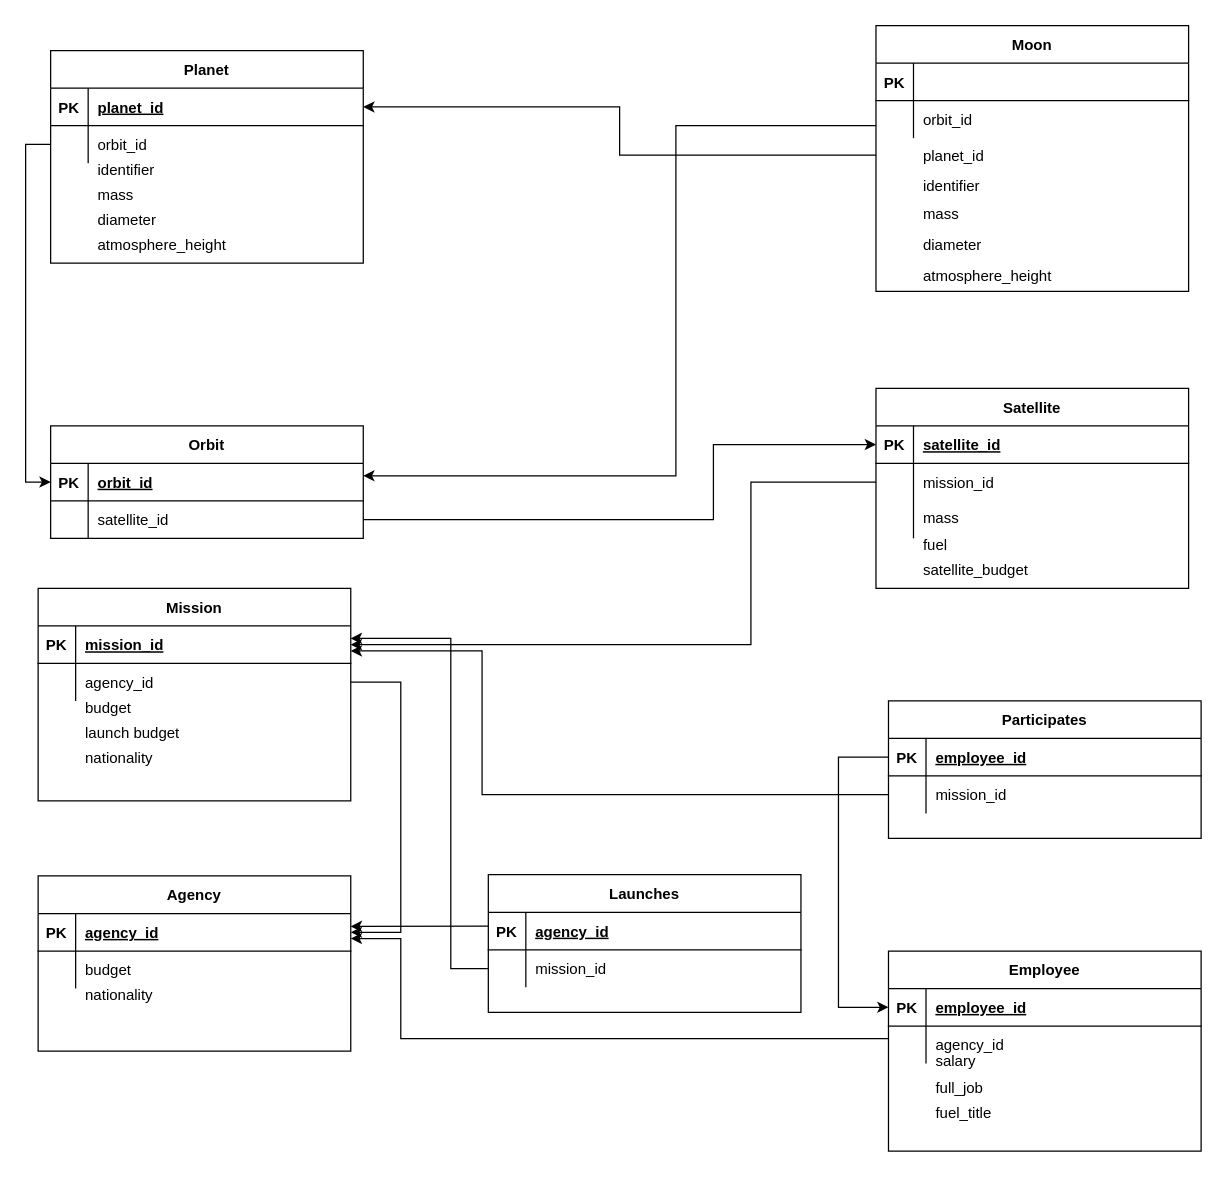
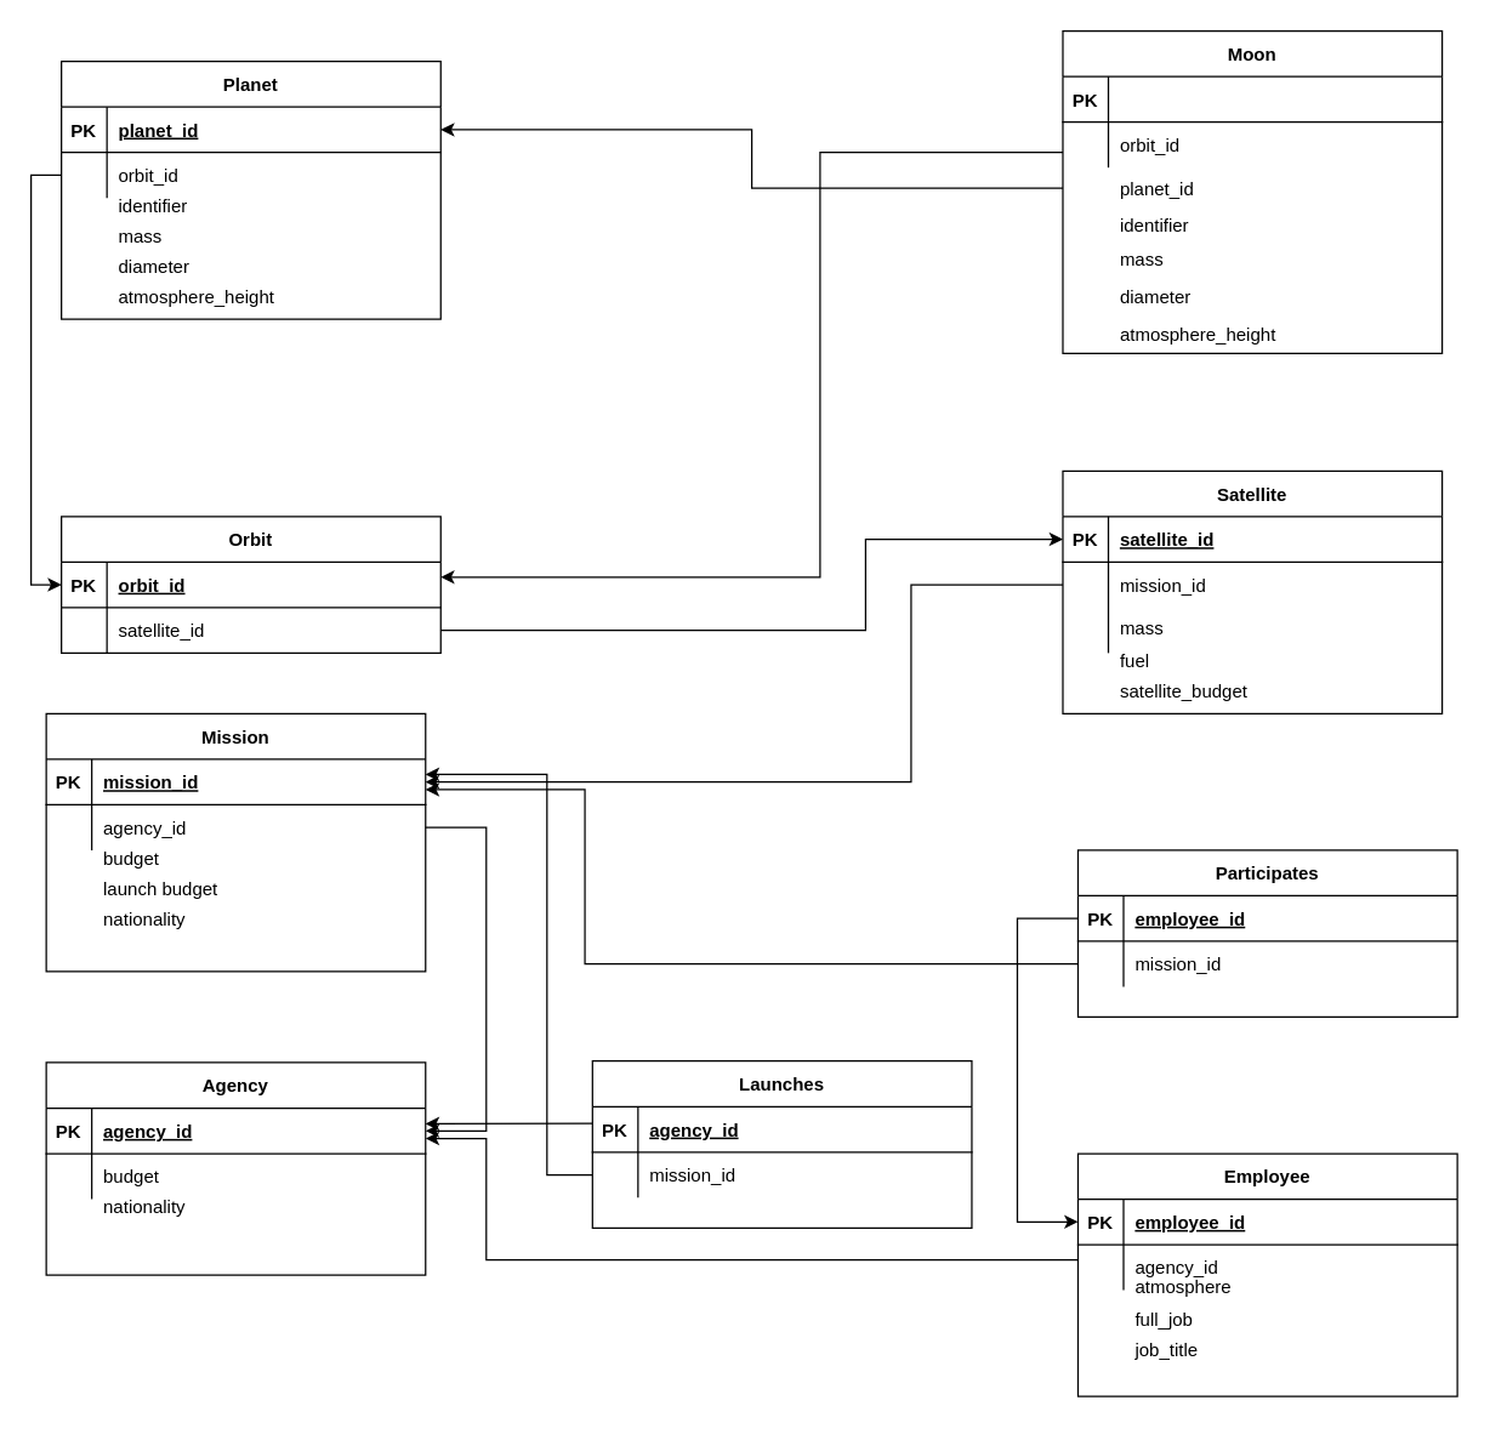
- <mxCell id="92" value="salary" style="shape=partialRectangle;overflow=hidden;connectable=0;fillColor=none;top=0;left=0;bottom=0;right=0;align=left;spacingLeft=6;" parent="90" vertex="1"><mxGeometry x="30" width="220" height="35.556" as="geometry"><mxRectangle width="220" height="30" as="alternateBounds" /></mxGeometry></mxCell>
+ <mxCell id="92" value="atmosphere" style="shape=partialRectangle;overflow=hidden;connectable=0;fillColor=none;top=0;left=0;bottom=0;right=0;align=left;spacingLeft=6;" parent="90" vertex="1"><mxGeometry x="30" width="220" height="35.556" as="geometry"><mxRectangle width="220" height="30" as="alternateBounds" /></mxGeometry></mxCell>
- <mxCell id="89" value="fuel_title" style="shape=partialRectangle;overflow=hidden;connectable=0;fillColor=none;top=0;left=0;bottom=0;right=0;align=left;spacingLeft=6;" parent="87" vertex="1"><mxGeometry x="30" width="220" height="35.556" as="geometry"><mxRectangle width="220" height="30" as="alternateBounds" /></mxGeometry></mxCell>
+ <mxCell id="89" value="job_title" style="shape=partialRectangle;overflow=hidden;connectable=0;fillColor=none;top=0;left=0;bottom=0;right=0;align=left;spacingLeft=6;" parent="87" vertex="1"><mxGeometry x="30" width="220" height="35.556" as="geometry"><mxRectangle width="220" height="30" as="alternateBounds" /></mxGeometry></mxCell>
